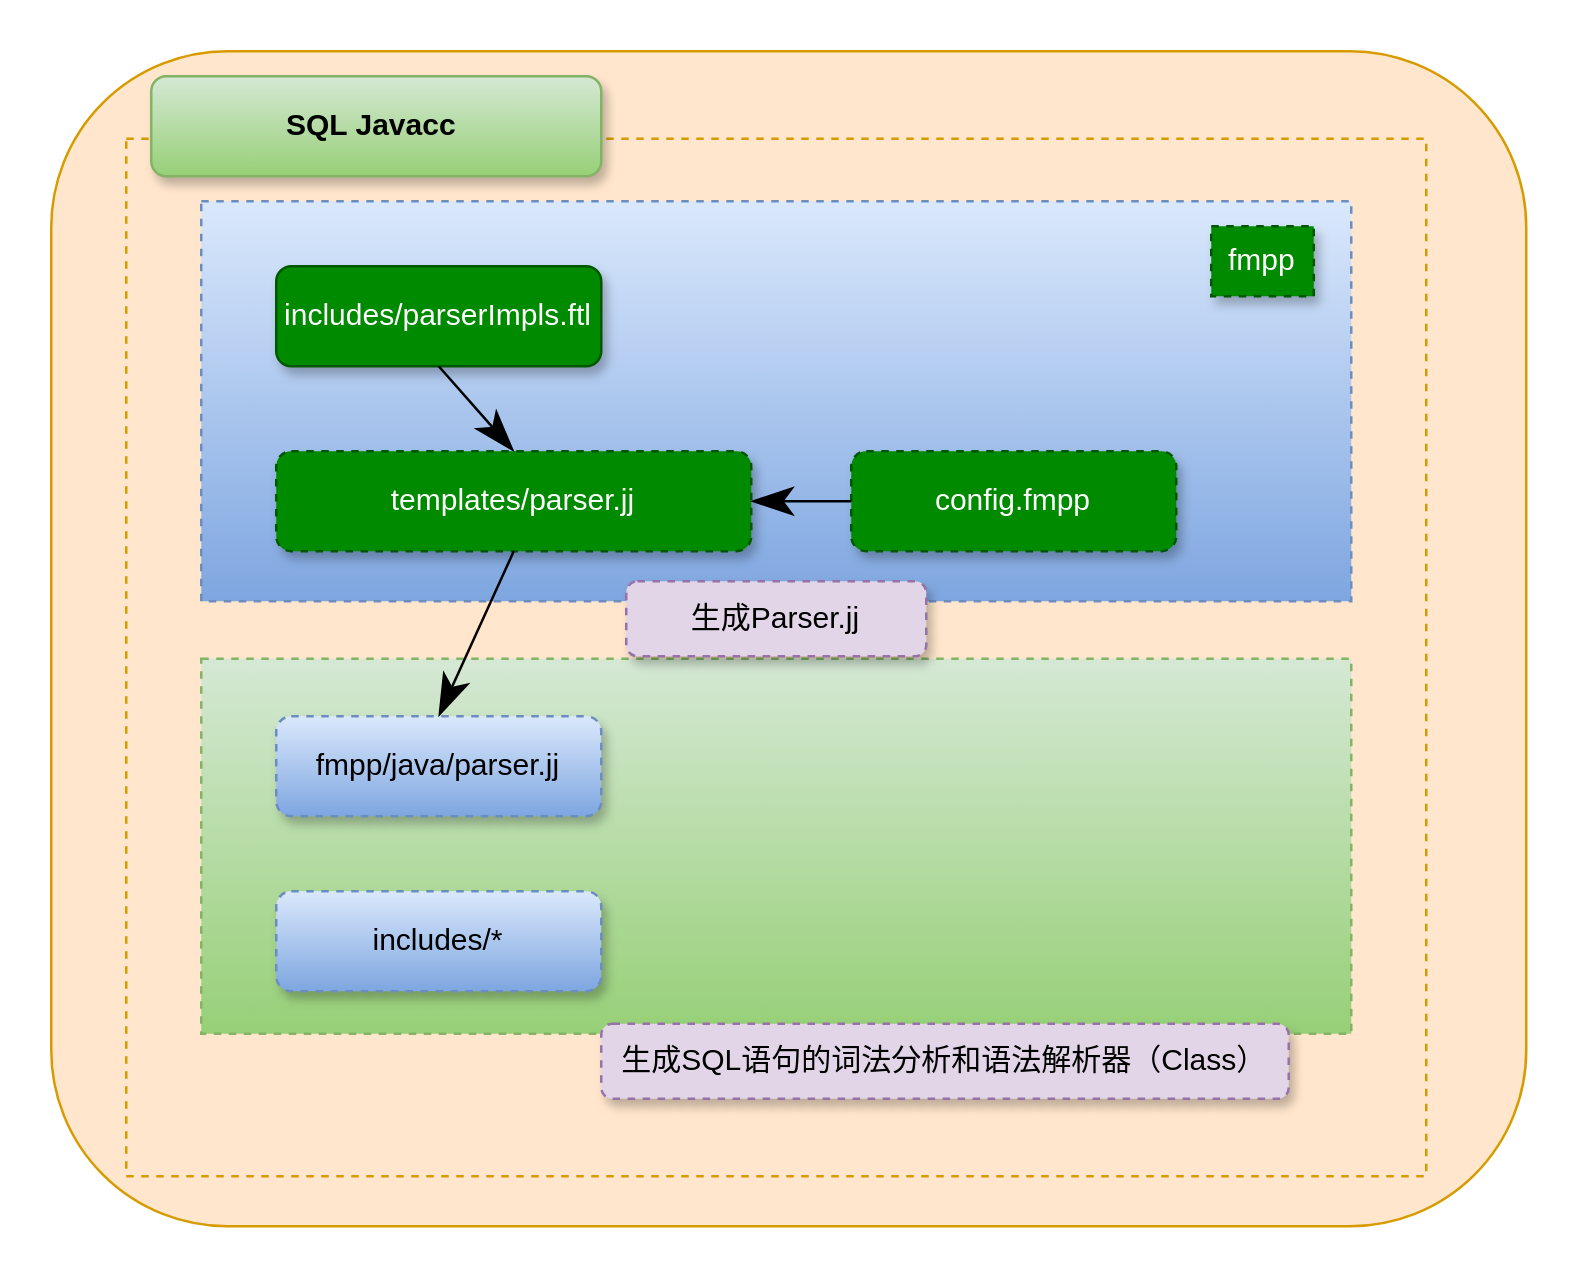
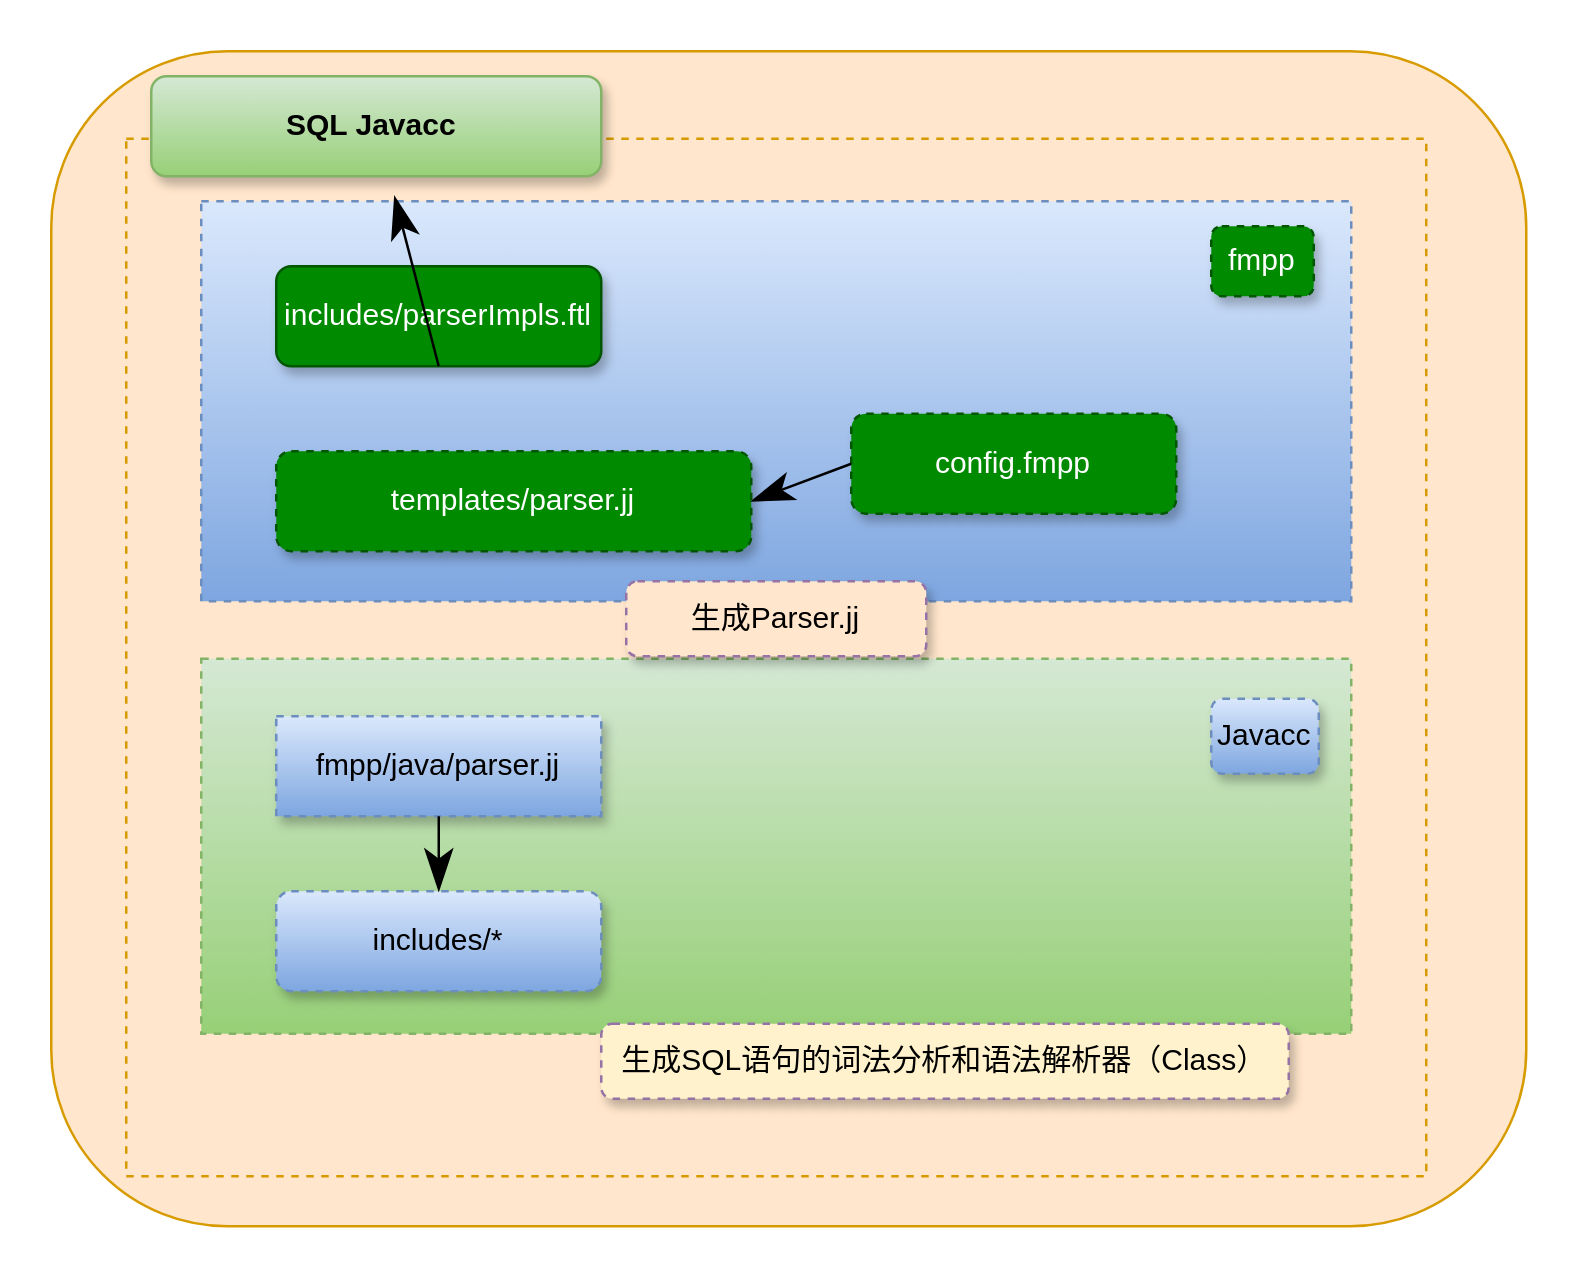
- <mxCell id="7" value="fmpp" style="whiteSpace=wrap;html=1;dashed=1;hachureGap=4;pointerEvents=0;shadow=1;fillColor=#008a00;strokeColor=#005700;fontColor=#ffffff;rounded=0;" parent="1" vertex="1"><mxGeometry x="484" y="90" width="41" height="28" as="geometry" /></mxCell>
+ <mxCell id="7" value="fmpp" style="rounded=1;whiteSpace=wrap;html=1;dashed=1;hachureGap=4;pointerEvents=0;shadow=1;fillColor=#008a00;strokeColor=#005700;fontColor=#ffffff;" parent="1" vertex="1"><mxGeometry x="484" y="90" width="41" height="28" as="geometry" /></mxCell>
- <mxCell id="10" value="" style="endArrow=classicThin;html=1;startSize=14;endSize=14;sourcePerimeterSpacing=8;targetPerimeterSpacing=8;exitX=0.5;exitY=1;exitDx=0;exitDy=0;endFill=1;entryX=0.5;entryY=0;entryDx=0;entryDy=0;" parent="1" source="5" target="6" edge="1"><mxGeometry width="50" height="50" relative="1" as="geometry"><mxPoint x="480" y="270" as="sourcePoint" /><mxPoint x="530" y="220" as="targetPoint" /></mxGeometry></mxCell>
+ <mxCell id="10" value="" style="endArrow=classicThin;html=1;startSize=14;endSize=14;sourcePerimeterSpacing=8;targetPerimeterSpacing=8;exitX=0.5;exitY=1;exitDx=0;exitDy=0;endFill=1;" parent="1" source="5" target="19" edge="1"><mxGeometry width="50" height="50" relative="1" as="geometry"><mxPoint x="480" y="270" as="sourcePoint" /><mxPoint x="530" y="220" as="targetPoint" /></mxGeometry></mxCell>
- <mxCell id="8" value="config.fmpp" style="rounded=1;whiteSpace=wrap;html=1;dashed=1;hachureGap=4;pointerEvents=0;fillColor=#008a00;strokeColor=#005700;fontColor=#ffffff;shadow=1;" parent="1" vertex="1"><mxGeometry x="340" y="180" width="130" height="40" as="geometry" /></mxCell>
+ <mxCell id="8" value="config.fmpp" style="rounded=1;whiteSpace=wrap;html=1;dashed=1;hachureGap=4;pointerEvents=0;fillColor=#008a00;strokeColor=#005700;fontColor=#ffffff;shadow=1;" parent="1" vertex="1"><mxGeometry x="340" y="165" width="130" height="40" as="geometry" /></mxCell>
- <mxCell id="17" value="生成Parser.jj" style="rounded=1;whiteSpace=wrap;html=1;shadow=1;glass=0;dashed=1;hachureGap=4;pointerEvents=0;fillColor=#e1d5e7;strokeColor=#9673a6;" parent="1" vertex="1"><mxGeometry x="250" y="232" width="120" height="30" as="geometry" /></mxCell>
+ <mxCell id="17" value="生成Parser.jj" style="rounded=1;whiteSpace=wrap;html=1;shadow=1;glass=0;dashed=1;hachureGap=4;pointerEvents=0;fillColor=#ffe6cc;strokeColor=#9673a6;" parent="1" vertex="1"><mxGeometry x="250" y="232" width="120" height="30" as="geometry" /></mxCell>
- <mxCell id="15" value="" style="endArrow=classicThin;html=1;startSize=14;endSize=14;sourcePerimeterSpacing=8;targetPerimeterSpacing=8;exitX=0.5;exitY=1;exitDx=0;exitDy=0;endFill=1;entryX=0.5;entryY=0;entryDx=0;entryDy=0;" parent="1" source="6" target="13" edge="1"><mxGeometry width="50" height="50" relative="1" as="geometry"><mxPoint x="185" y="130" as="sourcePoint" /><mxPoint x="185" y="190" as="targetPoint" /></mxGeometry></mxCell>
+ <mxCell id="12" value="Javacc" style="rounded=1;whiteSpace=wrap;html=1;dashed=1;hachureGap=4;pointerEvents=0;shadow=1;fillColor=#dae8fc;strokeColor=#6c8ebf;gradientColor=#7ea6e0;" parent="1" vertex="1"><mxGeometry x="484" y="279" width="43" height="30" as="geometry" /></mxCell>
- <mxCell id="13" value="fmpp/java/parser.jj" style="rounded=1;whiteSpace=wrap;html=1;dashed=1;hachureGap=4;pointerEvents=0;fillColor=#dae8fc;strokeColor=#6c8ebf;shadow=1;gradientColor=#7ea6e0;" parent="1" vertex="1"><mxGeometry x="110" y="286" width="130" height="40" as="geometry" /></mxCell>
+ <mxCell id="13" value="fmpp/java/parser.jj" style="whiteSpace=wrap;html=1;dashed=1;hachureGap=4;pointerEvents=0;fillColor=#dae8fc;strokeColor=#6c8ebf;shadow=1;gradientColor=#7ea6e0;rounded=0;" parent="1" vertex="1"><mxGeometry x="110" y="286" width="130" height="40" as="geometry" /></mxCell>
+ <mxCell id="16" value="" style="endArrow=classicThin;html=1;startSize=14;endSize=14;sourcePerimeterSpacing=8;targetPerimeterSpacing=8;exitX=0.5;exitY=1;exitDx=0;exitDy=0;endFill=1;entryX=0.5;entryY=0;entryDx=0;entryDy=0;" parent="1" source="13" target="14" edge="1"><mxGeometry width="50" height="50" relative="1" as="geometry"><mxPoint x="195" y="96" as="sourcePoint" /><mxPoint x="195" y="156" as="targetPoint" /></mxGeometry></mxCell>
- <mxCell id="18" value="生成SQL语句的词法分析和语法解析器（Class）" style="rounded=1;whiteSpace=wrap;html=1;shadow=1;glass=0;dashed=1;hachureGap=4;pointerEvents=0;fillColor=#e1d5e7;strokeColor=#9673a6;" parent="1" vertex="1"><mxGeometry x="240" y="409" width="275" height="30" as="geometry" /></mxCell>
+ <mxCell id="18" value="生成SQL语句的词法分析和语法解析器（Class）" style="rounded=1;whiteSpace=wrap;html=1;shadow=1;glass=0;dashed=1;hachureGap=4;pointerEvents=0;fillColor=#fff2cc;strokeColor=#9673a6;" parent="1" vertex="1"><mxGeometry x="240" y="409" width="275" height="30" as="geometry" /></mxCell>
